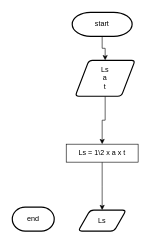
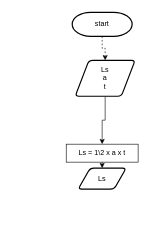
- <mxCell id="4" value="" style="edgeStyle=elbowEdgeStyle;rounded=0;orthogonalLoop=1;jettySize=auto;elbow=vertical;html=1;" edge="1" parent="1" source="5" target="3"><mxGeometry relative="1" as="geometry" /></mxCell>
+ <mxCell id="4" value="" style="edgeStyle=elbowEdgeStyle;rounded=0;orthogonalLoop=1;jettySize=auto;elbow=vertical;html=1;dashed=1;" edge="1" parent="1" source="5" target="3"><mxGeometry relative="1" as="geometry" /></mxCell>
- <mxCell id="8" value="end" style="strokeWidth=2;html=1;shape=mxgraph.flowchart.terminator;whiteSpace=wrap;" vertex="1" parent="1"><mxGeometry x="20" y="345" width="70" height="40" as="geometry" /></mxCell>
- <mxCell id="7" value="Ls" style="shape=parallelogram;perimeter=parallelogramPerimeter;whiteSpace=wrap;html=1;fixedSize=1;rounded=1;strokeWidth=2;arcSize=12;" vertex="1" parent="1"><mxGeometry x="130" y="350" width="80" height="35" as="geometry" /></mxCell>
+ <mxCell id="7" value="Ls" style="shape=parallelogram;perimeter=parallelogramPerimeter;whiteSpace=wrap;html=1;fixedSize=1;rounded=1;strokeWidth=2;arcSize=12;" vertex="1" parent="1"><mxGeometry x="130" y="280" width="80" height="35" as="geometry" /></mxCell>
